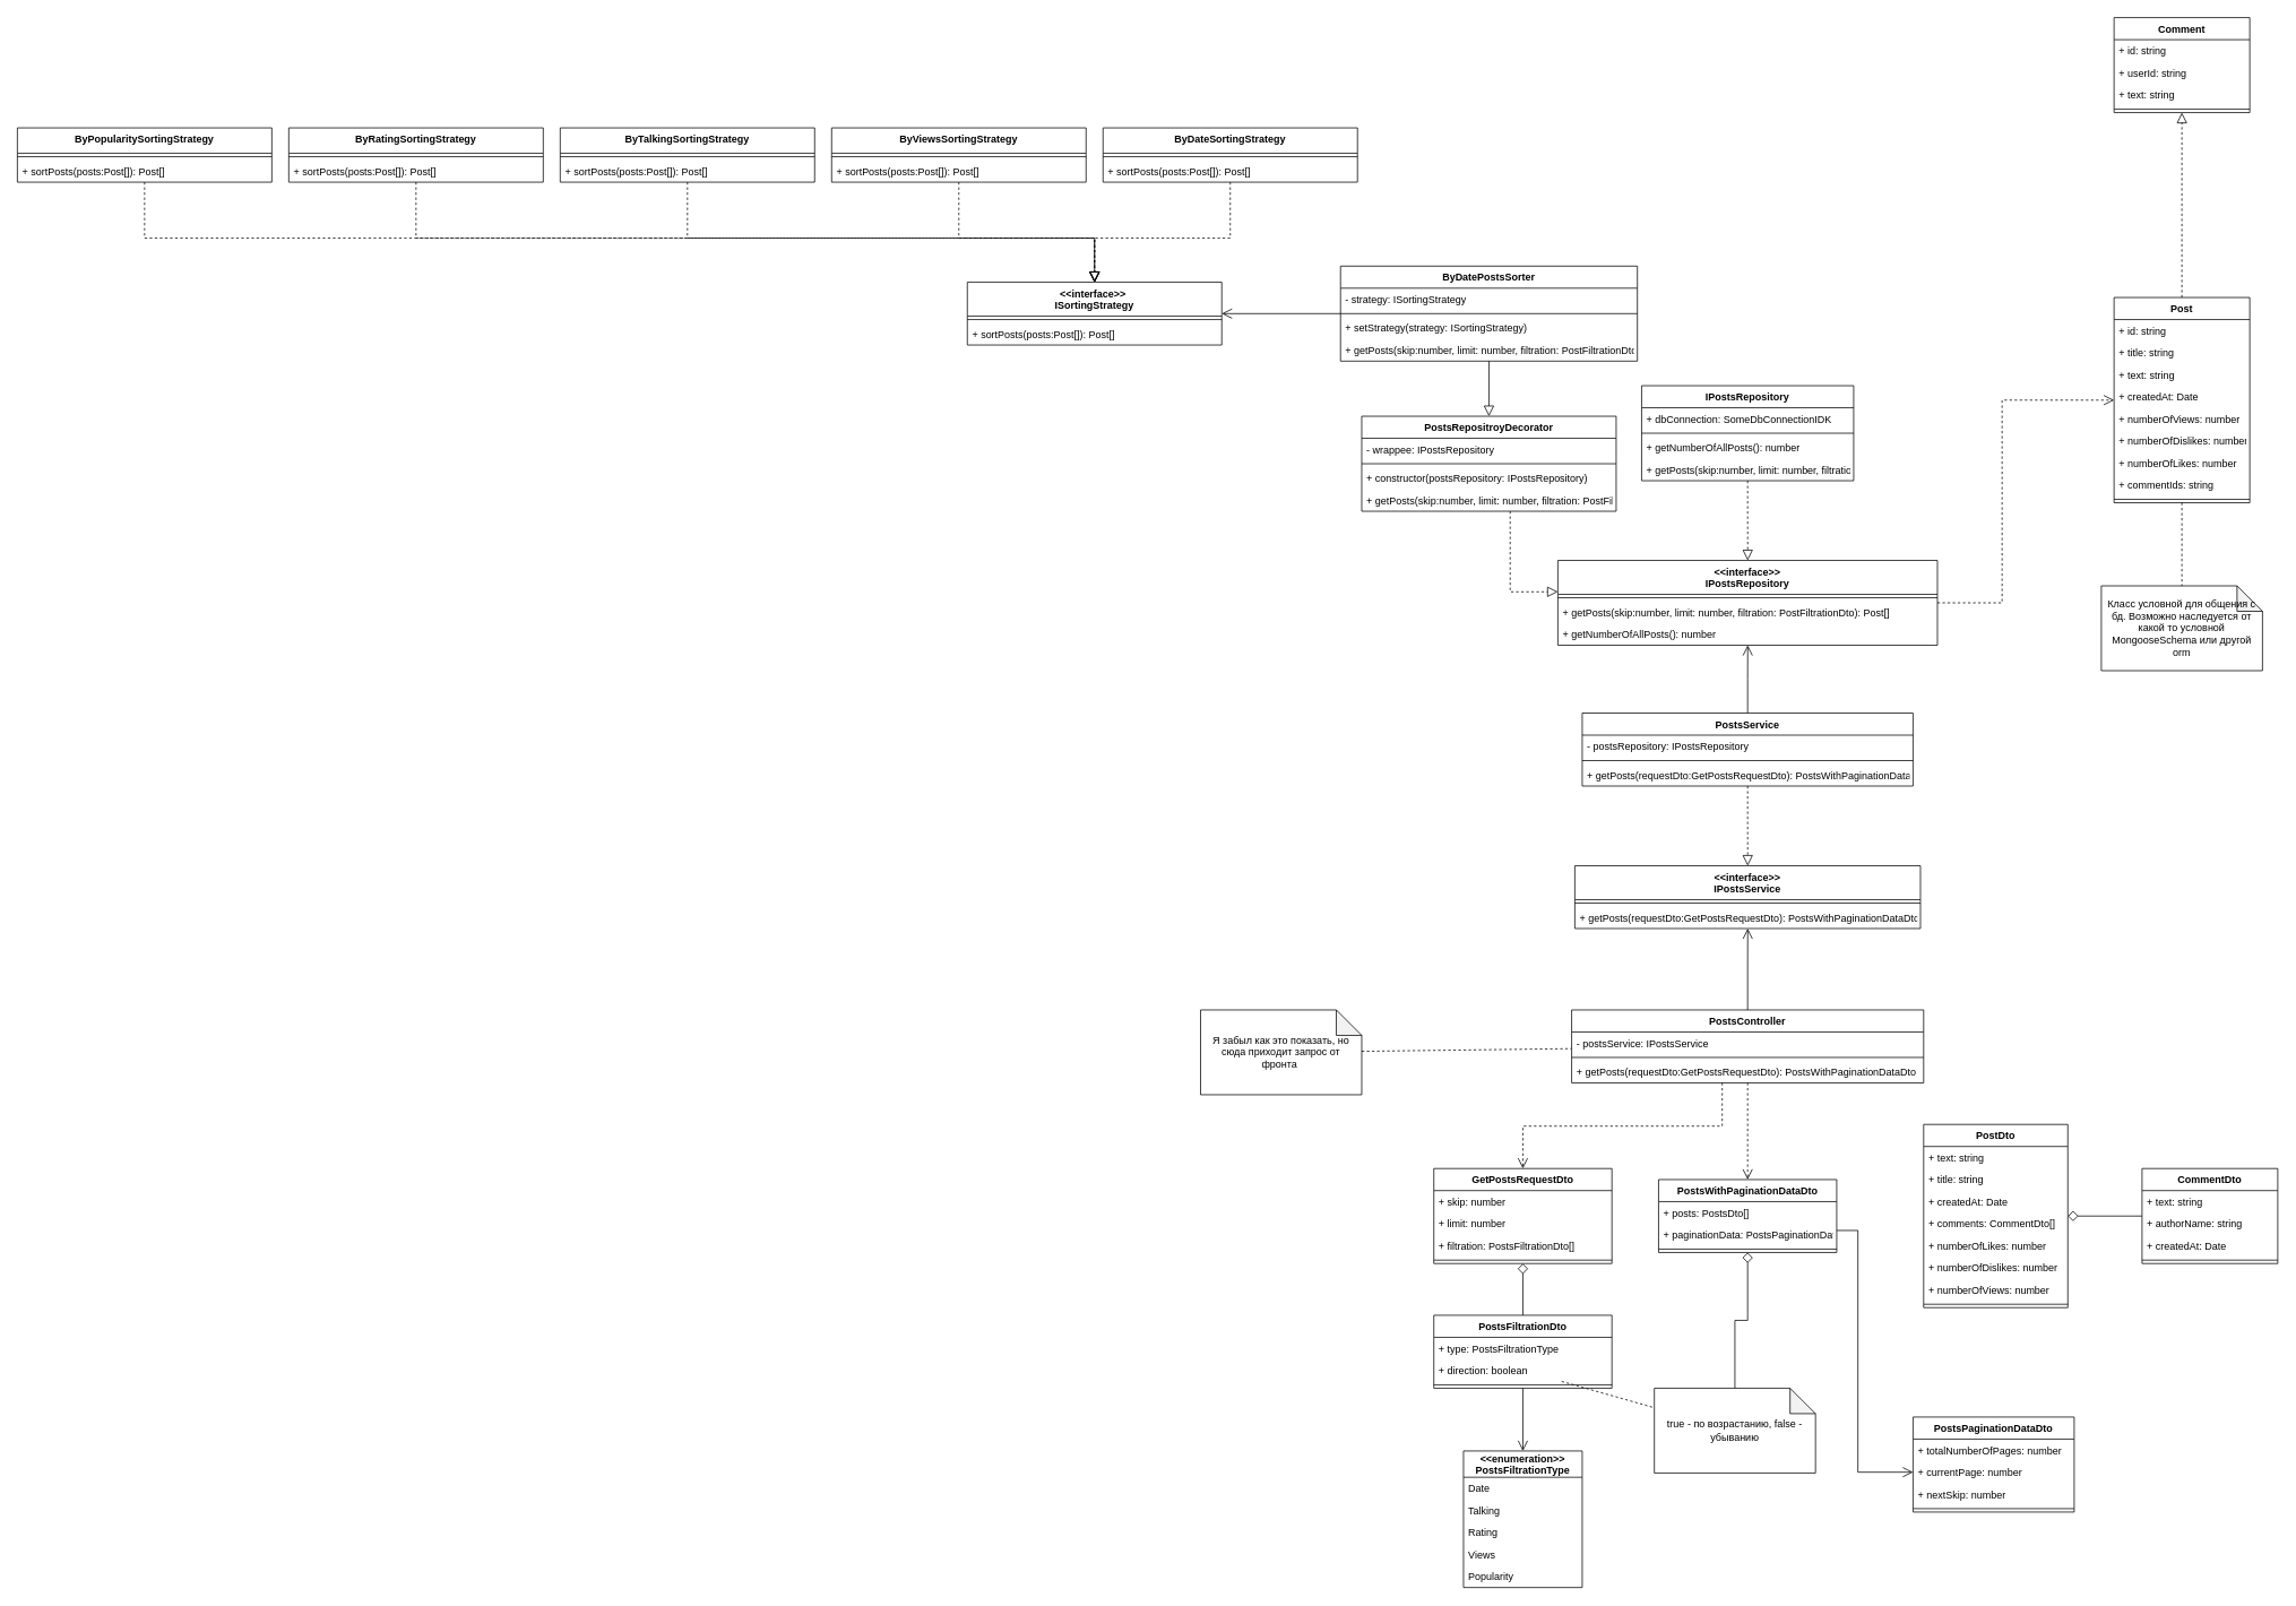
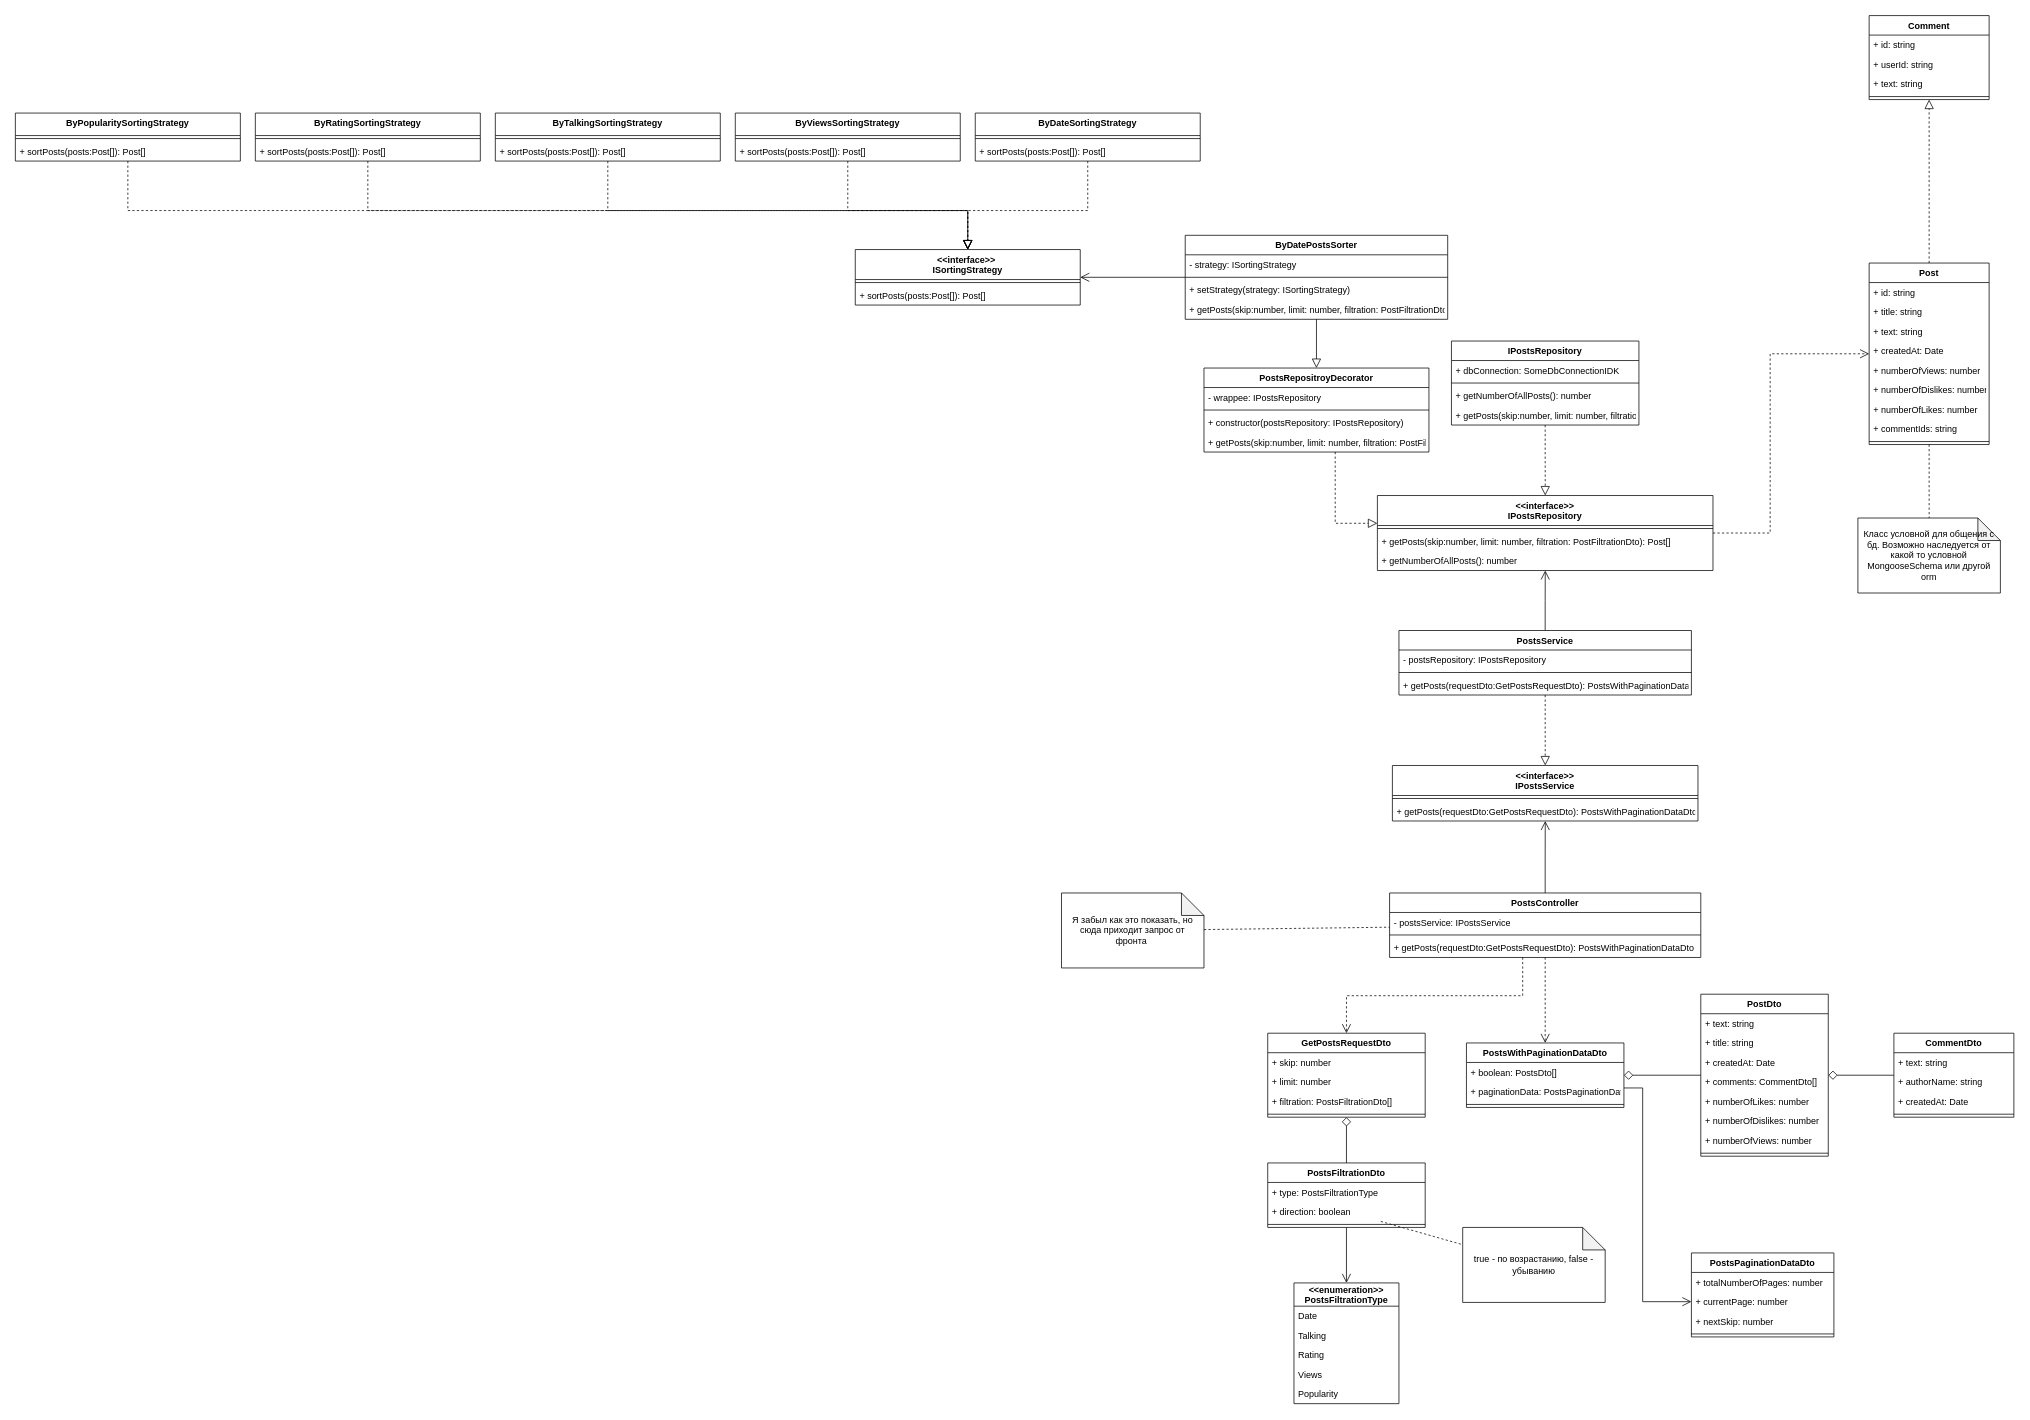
- <mxCell id="21" value="+ posts: PostsDto[]" style="text;strokeColor=none;fillColor=none;align=left;verticalAlign=top;spacingLeft=4;spacingRight=4;overflow=hidden;rotatable=0;points=[[0,0.5],[1,0.5]];portConstraint=eastwest;" vertex="1" parent="20"><mxGeometry y="26" width="210" height="26" as="geometry" /></mxCell>
+ <mxCell id="21" value="+ boolean: PostsDto[]" style="text;strokeColor=none;fillColor=none;align=left;verticalAlign=top;spacingLeft=4;spacingRight=4;overflow=hidden;rotatable=0;points=[[0,0.5],[1,0.5]];portConstraint=eastwest;" vertex="1" parent="20"><mxGeometry y="26" width="210" height="26" as="geometry" /></mxCell>
- <mxCell id="18" style="edgeStyle=orthogonalEdgeStyle;rounded=0;orthogonalLoop=1;jettySize=auto;html=1;endArrow=none;endFill=0;startSize=10;endSize=10;startArrow=diamond;startFill=0;" edge="1" parent="1" source="20" target="66"><mxGeometry relative="1" as="geometry" /></mxCell>
+ <mxCell id="18" style="edgeStyle=orthogonalEdgeStyle;rounded=0;orthogonalLoop=1;jettySize=auto;html=1;endArrow=none;endFill=0;startSize=10;endSize=10;startArrow=diamond;startFill=0;" edge="1" parent="1" source="20" target="24"><mxGeometry relative="1" as="geometry" /></mxCell>
